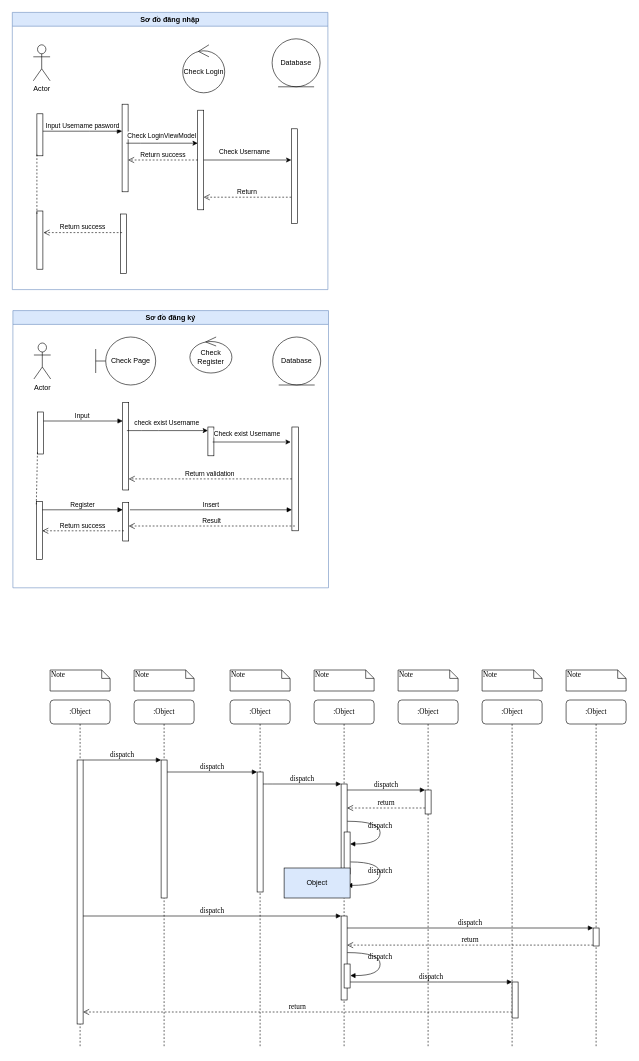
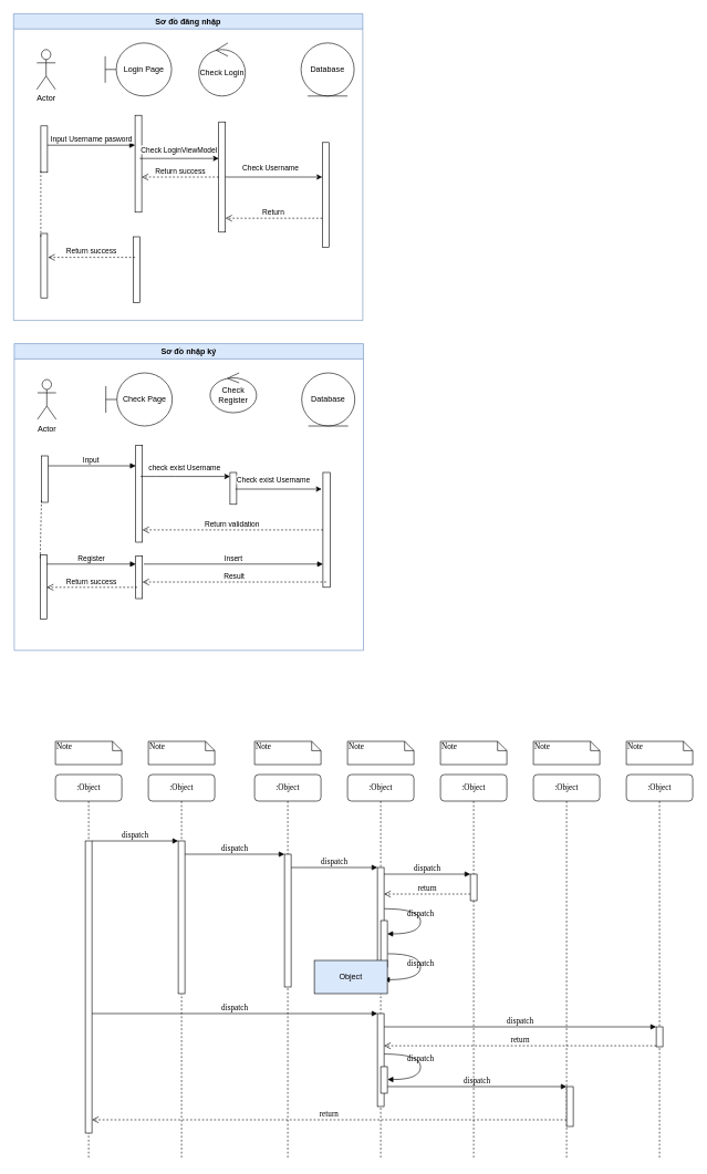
+ <mxCell id="43" value="Login Page" style="shape=umlBoundary;whiteSpace=wrap;html=1;" vertex="1" parent="40"><mxGeometry x="138" y="44" width="100" height="80" as="geometry" /></mxCell>
- <mxCell id="41" value="Check Login" style="ellipse;shape=umlControl;whiteSpace=wrap;html=1;" vertex="1" parent="40"><mxGeometry x="284" y="54" width="70" height="80" as="geometry" /></mxCell>
+ <mxCell id="41" value="Check Login" style="ellipse;shape=umlControl;whiteSpace=wrap;html=1;" vertex="1" parent="40"><mxGeometry x="279" y="44" width="70" height="80" as="geometry" /></mxCell>
- <mxCell id="60" value="Sơ đồ đăng ký" style="swimlane;whiteSpace=wrap;fillColor=#dae8fc;strokeColor=#6c8ebf;gradientColor=none;html=1;textShadow=0;labelBorderColor=none;" vertex="1" parent="1"><mxGeometry x="21" y="517" width="526" height="462" as="geometry" /></mxCell>
+ <mxCell id="60" value="Sơ đồ nhập ký" style="swimlane;whiteSpace=wrap;fillColor=#dae8fc;strokeColor=#6c8ebf;gradientColor=none;html=1;textShadow=0;labelBorderColor=none;" vertex="1" parent="1"><mxGeometry x="21" y="517" width="526" height="462" as="geometry" /></mxCell>
